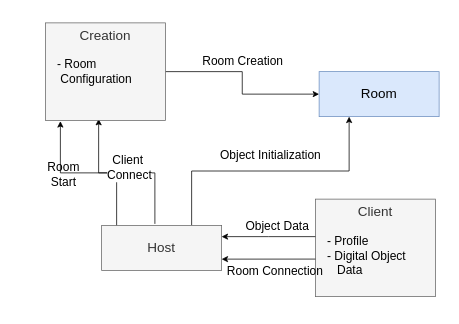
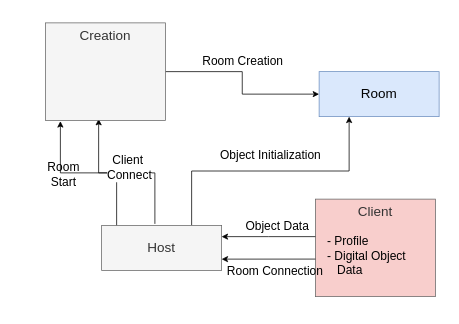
- <mxCell id="16" value="- Room&amp;nbsp; &amp;nbsp; &amp;nbsp; &amp;nbsp; &amp;nbsp; &amp;nbsp;Configuration" style="text;strokeColor=none;fillColor=none;align=left;verticalAlign=middle;spacingLeft=4;spacingRight=4;overflow=hidden;points=[[0,0.5],[1,0.5]];portConstraint=eastwest;rotatable=0;whiteSpace=wrap;html=1;fontSize=16;" parent="1" vertex="1"><mxGeometry x="70" y="60" width="140" height="70" as="geometry" /></mxCell>
- <mxCell id="10" value="Client" style="rounded=0;whiteSpace=wrap;html=1;fontSize=18;verticalAlign=top;fillColor=#f5f5f5;fontColor=#333333;strokeColor=#666666;" parent="1" vertex="1"><mxGeometry x="420" y="265" width="160" height="130" as="geometry" /></mxCell>
+ <mxCell id="10" value="Client" style="rounded=0;whiteSpace=wrap;html=1;fontSize=18;verticalAlign=top;fillColor=#f8cecc;fontColor=#333333;strokeColor=#666666;" parent="1" vertex="1"><mxGeometry x="420" y="265" width="160" height="130" as="geometry" /></mxCell>
